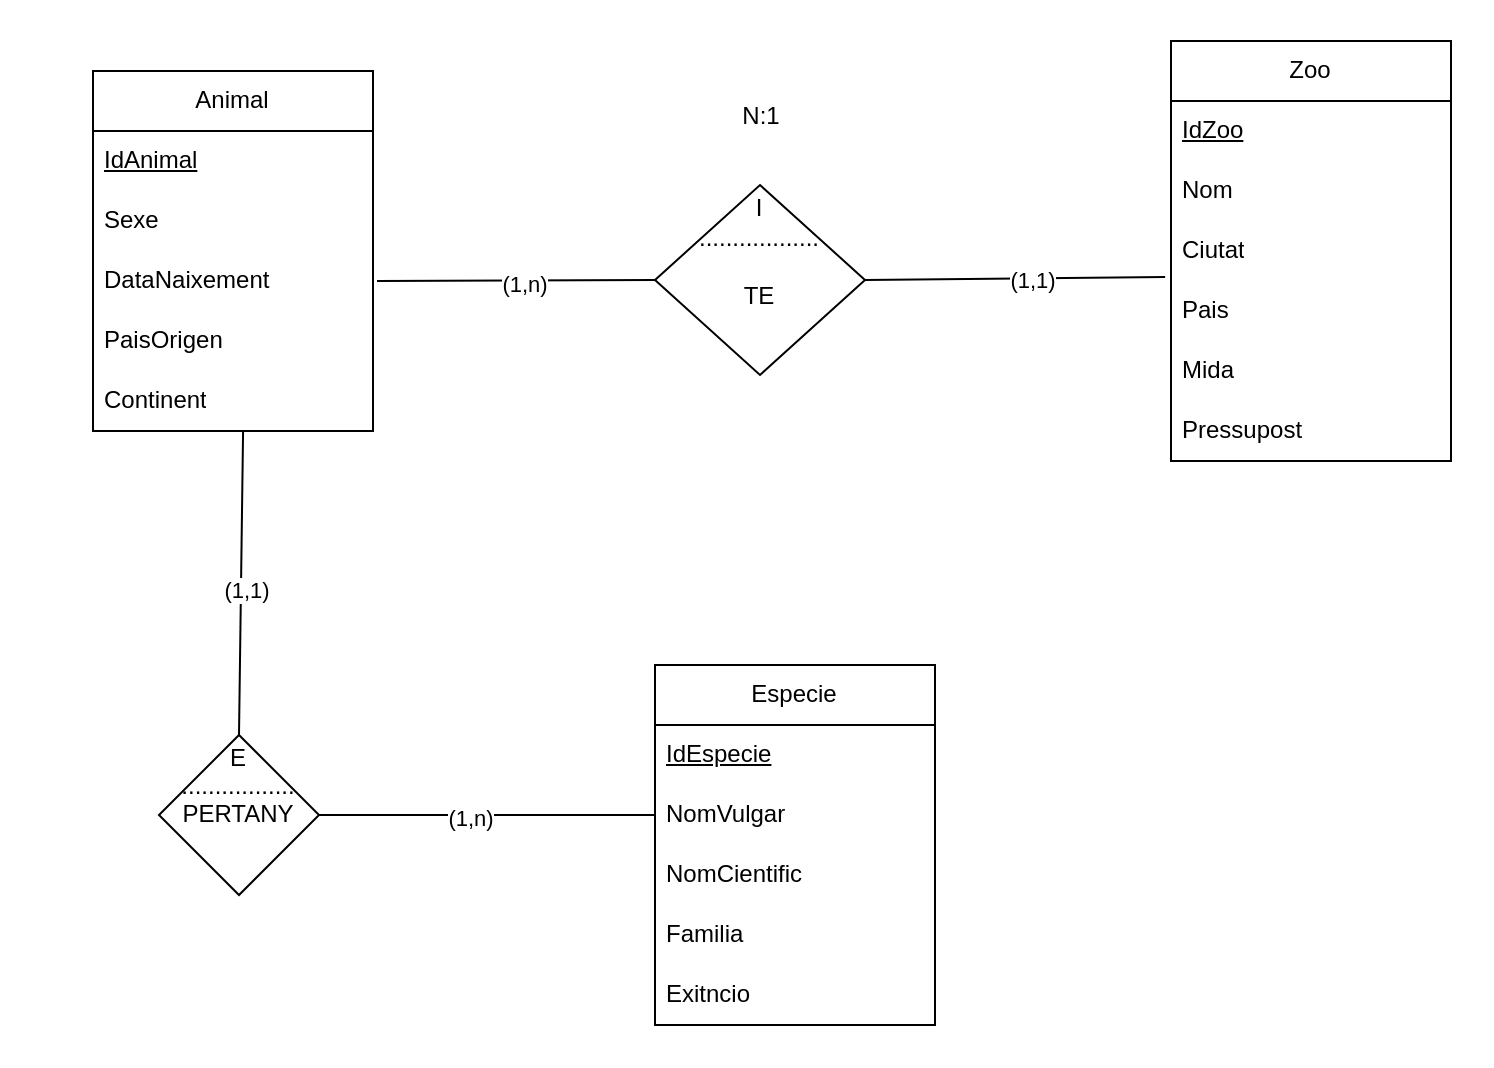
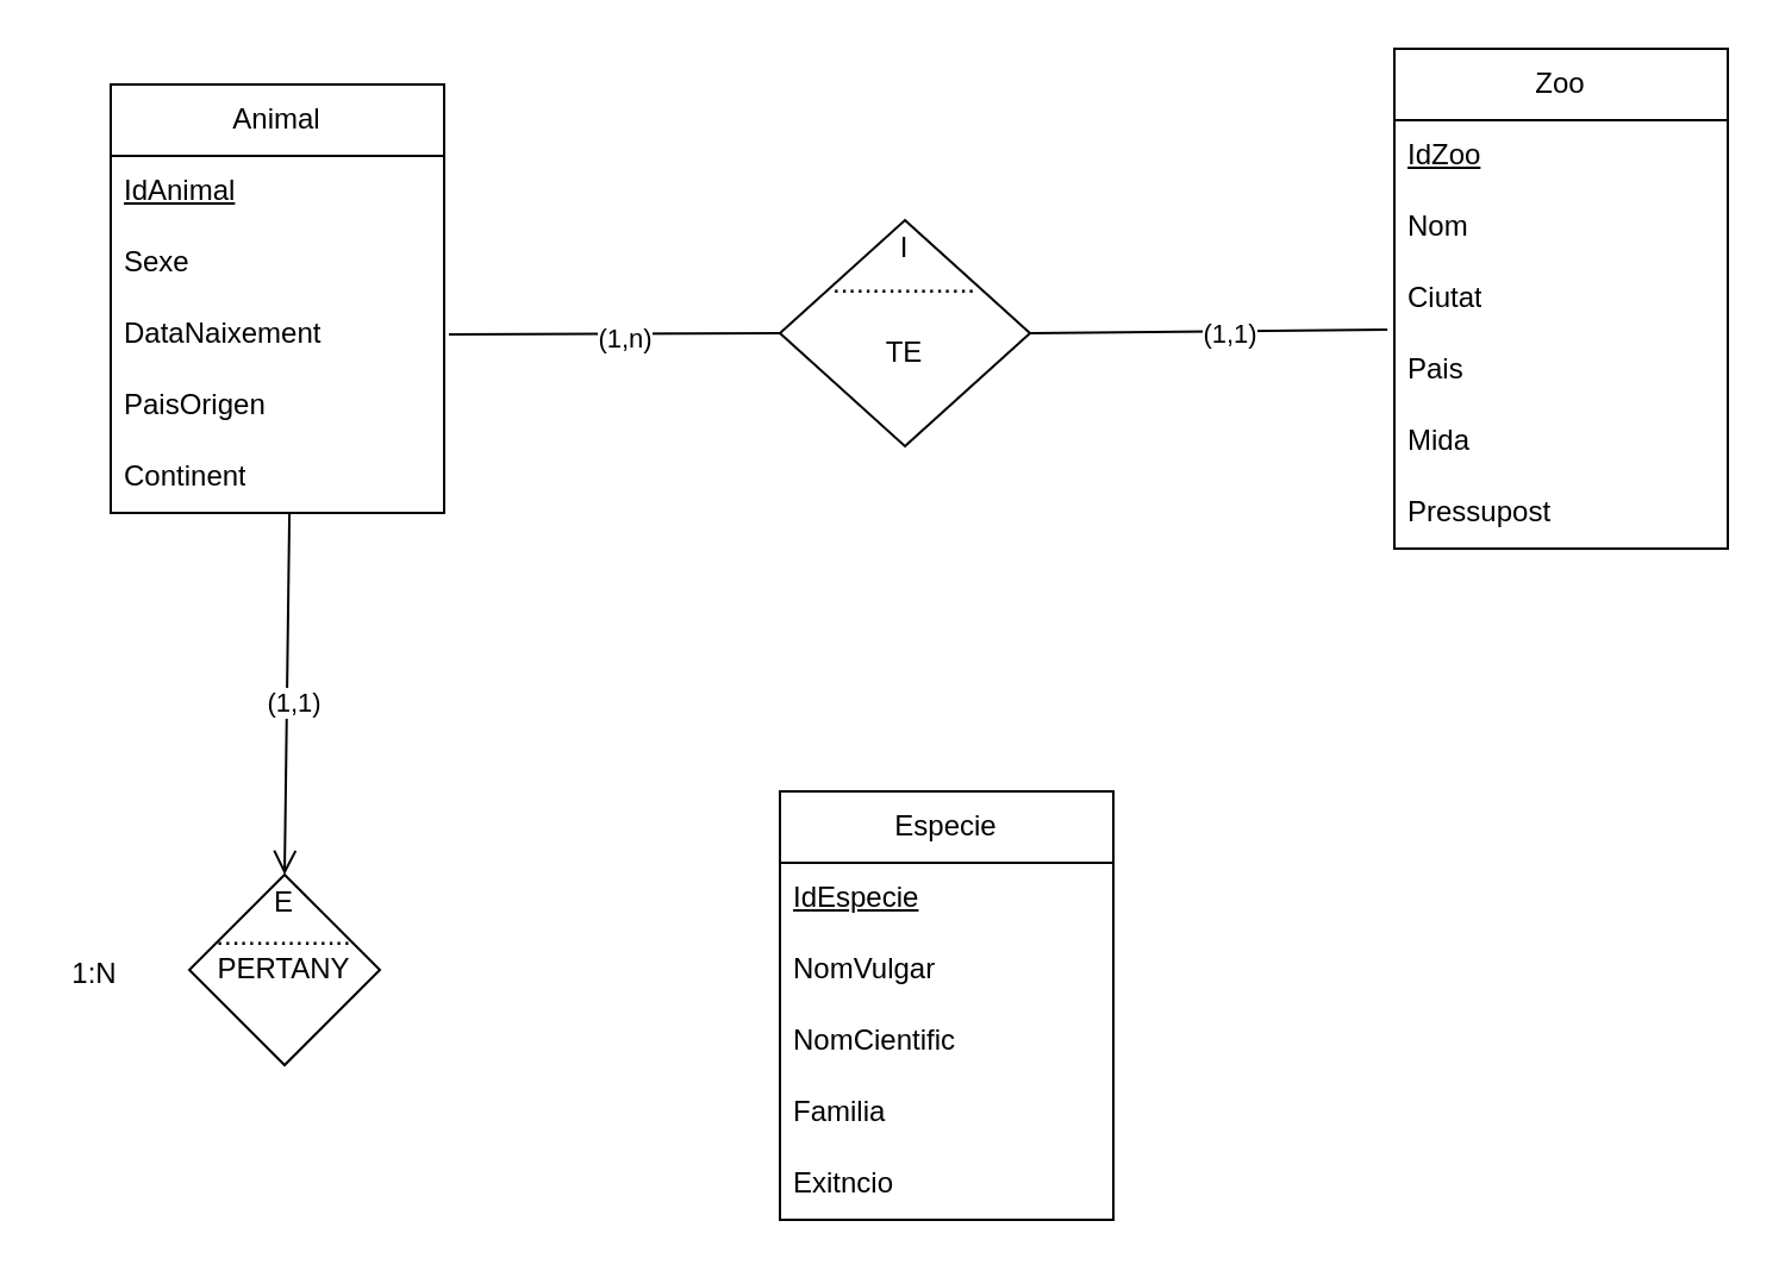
- <mxCell id="31" value="N:1" style="text;html=1;align=center;verticalAlign=middle;resizable=0;points=[];autosize=1;strokeColor=none;fillColor=none;" vertex="1" parent="29"><mxGeometry x="34" width="37" height="26" as="geometry" /></mxCell>
- <mxCell id="25" value="" style="endArrow=none;html=1;rounded=0;fontSize=12;startSize=8;endSize=8;curved=1;entryX=0.5;entryY=0;entryDx=0;entryDy=0;exitX=0.536;exitY=1;exitDx=0;exitDy=0;exitPerimeter=0;" parent="1" source="7" target="33" edge="1"><mxGeometry width="50" height="50" relative="1" as="geometry"><mxPoint x="-60" y="376" as="sourcePoint" /><mxPoint x="151" y="421" as="targetPoint" /><Array as="points" /></mxGeometry></mxCell>
+ <mxCell id="25" value="" style="endArrow=open;html=1;rounded=0;fontSize=12;startSize=8;endSize=8;curved=1;entryX=0.5;entryY=0;entryDx=0;entryDy=0;exitX=0.536;exitY=1;exitDx=0;exitDy=0;exitPerimeter=0;" parent="1" source="7" target="33" edge="1"><mxGeometry width="50" height="50" relative="1" as="geometry"><mxPoint x="-60" y="376" as="sourcePoint" /><mxPoint x="151" y="421" as="targetPoint" /><Array as="points" /></mxGeometry></mxCell>
- <mxCell id="27" value="" style="endArrow=none;html=1;rounded=0;fontSize=12;startSize=8;endSize=8;curved=1;exitX=1;exitY=0.5;exitDx=0;exitDy=0;entryX=0;entryY=0.5;entryDx=0;entryDy=0;" parent="1" source="33" target="17" edge="1"><mxGeometry width="50" height="50" relative="1" as="geometry"><mxPoint x="171" y="373" as="sourcePoint" /><mxPoint x="316" y="377" as="targetPoint" /></mxGeometry></mxCell>
- <mxCell id="28" value="(1,n)" style="edgeLabel;html=1;align=center;verticalAlign=middle;resizable=0;points=[];" vertex="1" connectable="0" parent="27"><mxGeometry x="-0.107" y="-1" relative="1" as="geometry"><mxPoint as="offset" /></mxGeometry></mxCell>
+ <mxCell id="34" value="1:N" style="text;html=1;align=center;verticalAlign=middle;resizable=0;points=[];autosize=1;strokeColor=none;fillColor=none;" vertex="1" parent="32"><mxGeometry y="29" width="37" height="26" as="geometry" /></mxCell>
